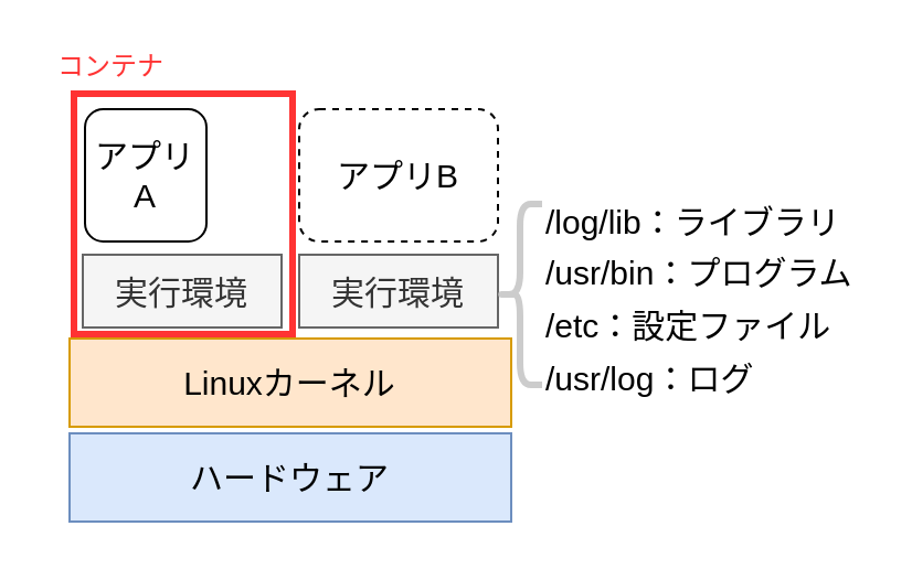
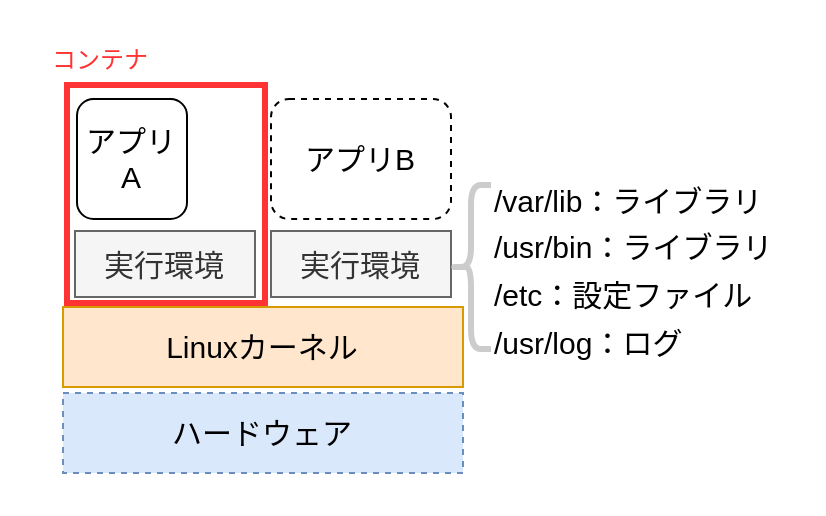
- <mxCell id="11" value="&lt;font style=&quot;font-size: 15px&quot;&gt;/log/lib：ライブラリ&lt;/font&gt;" style="text;html=1;strokeColor=none;fillColor=none;align=left;verticalAlign=middle;whiteSpace=wrap;rounded=0;fontColor=#000000;fontSize=15;" vertex="1" parent="1"><mxGeometry x="245" y="85" width="146" height="30" as="geometry" /></mxCell>
+ <mxCell id="11" value="&lt;font style=&quot;font-size: 15px&quot;&gt;/var/lib：ライブラリ&lt;/font&gt;" style="text;html=1;strokeColor=none;fillColor=none;align=left;verticalAlign=middle;whiteSpace=wrap;rounded=0;fontColor=#000000;fontSize=15;" vertex="1" parent="1"><mxGeometry x="245" y="85" width="146" height="30" as="geometry" /></mxCell>
- <mxCell id="12" value="&lt;font style=&quot;font-size: 15px&quot;&gt;/usr/bin：プログラム&lt;/font&gt;" style="text;html=1;strokeColor=none;fillColor=none;align=left;verticalAlign=middle;whiteSpace=wrap;rounded=0;fontColor=#000000;fontSize=15;" vertex="1" parent="1"><mxGeometry x="245" y="108" width="146" height="30" as="geometry" /></mxCell>
+ <mxCell id="12" value="&lt;font style=&quot;font-size: 15px&quot;&gt;/usr/bin：ライブラリ&lt;/font&gt;" style="text;html=1;strokeColor=none;fillColor=none;align=left;verticalAlign=middle;whiteSpace=wrap;rounded=0;fontColor=#000000;fontSize=15;" vertex="1" parent="1"><mxGeometry x="245" y="108" width="146" height="30" as="geometry" /></mxCell>
- <mxCell id="3" value="ハードウェア" style="rounded=0;whiteSpace=wrap;html=1;fillColor=#dae8fc;strokeColor=#6c8ebf;fontSize=15;" vertex="1" parent="1"><mxGeometry x="31" y="196" width="200" height="40" as="geometry" /></mxCell>
+ <mxCell id="3" value="ハードウェア" style="rounded=0;whiteSpace=wrap;html=1;fillColor=#dae8fc;strokeColor=#6c8ebf;fontSize=15;dashed=1;" vertex="1" parent="1"><mxGeometry x="31" y="196" width="200" height="40" as="geometry" /></mxCell>
